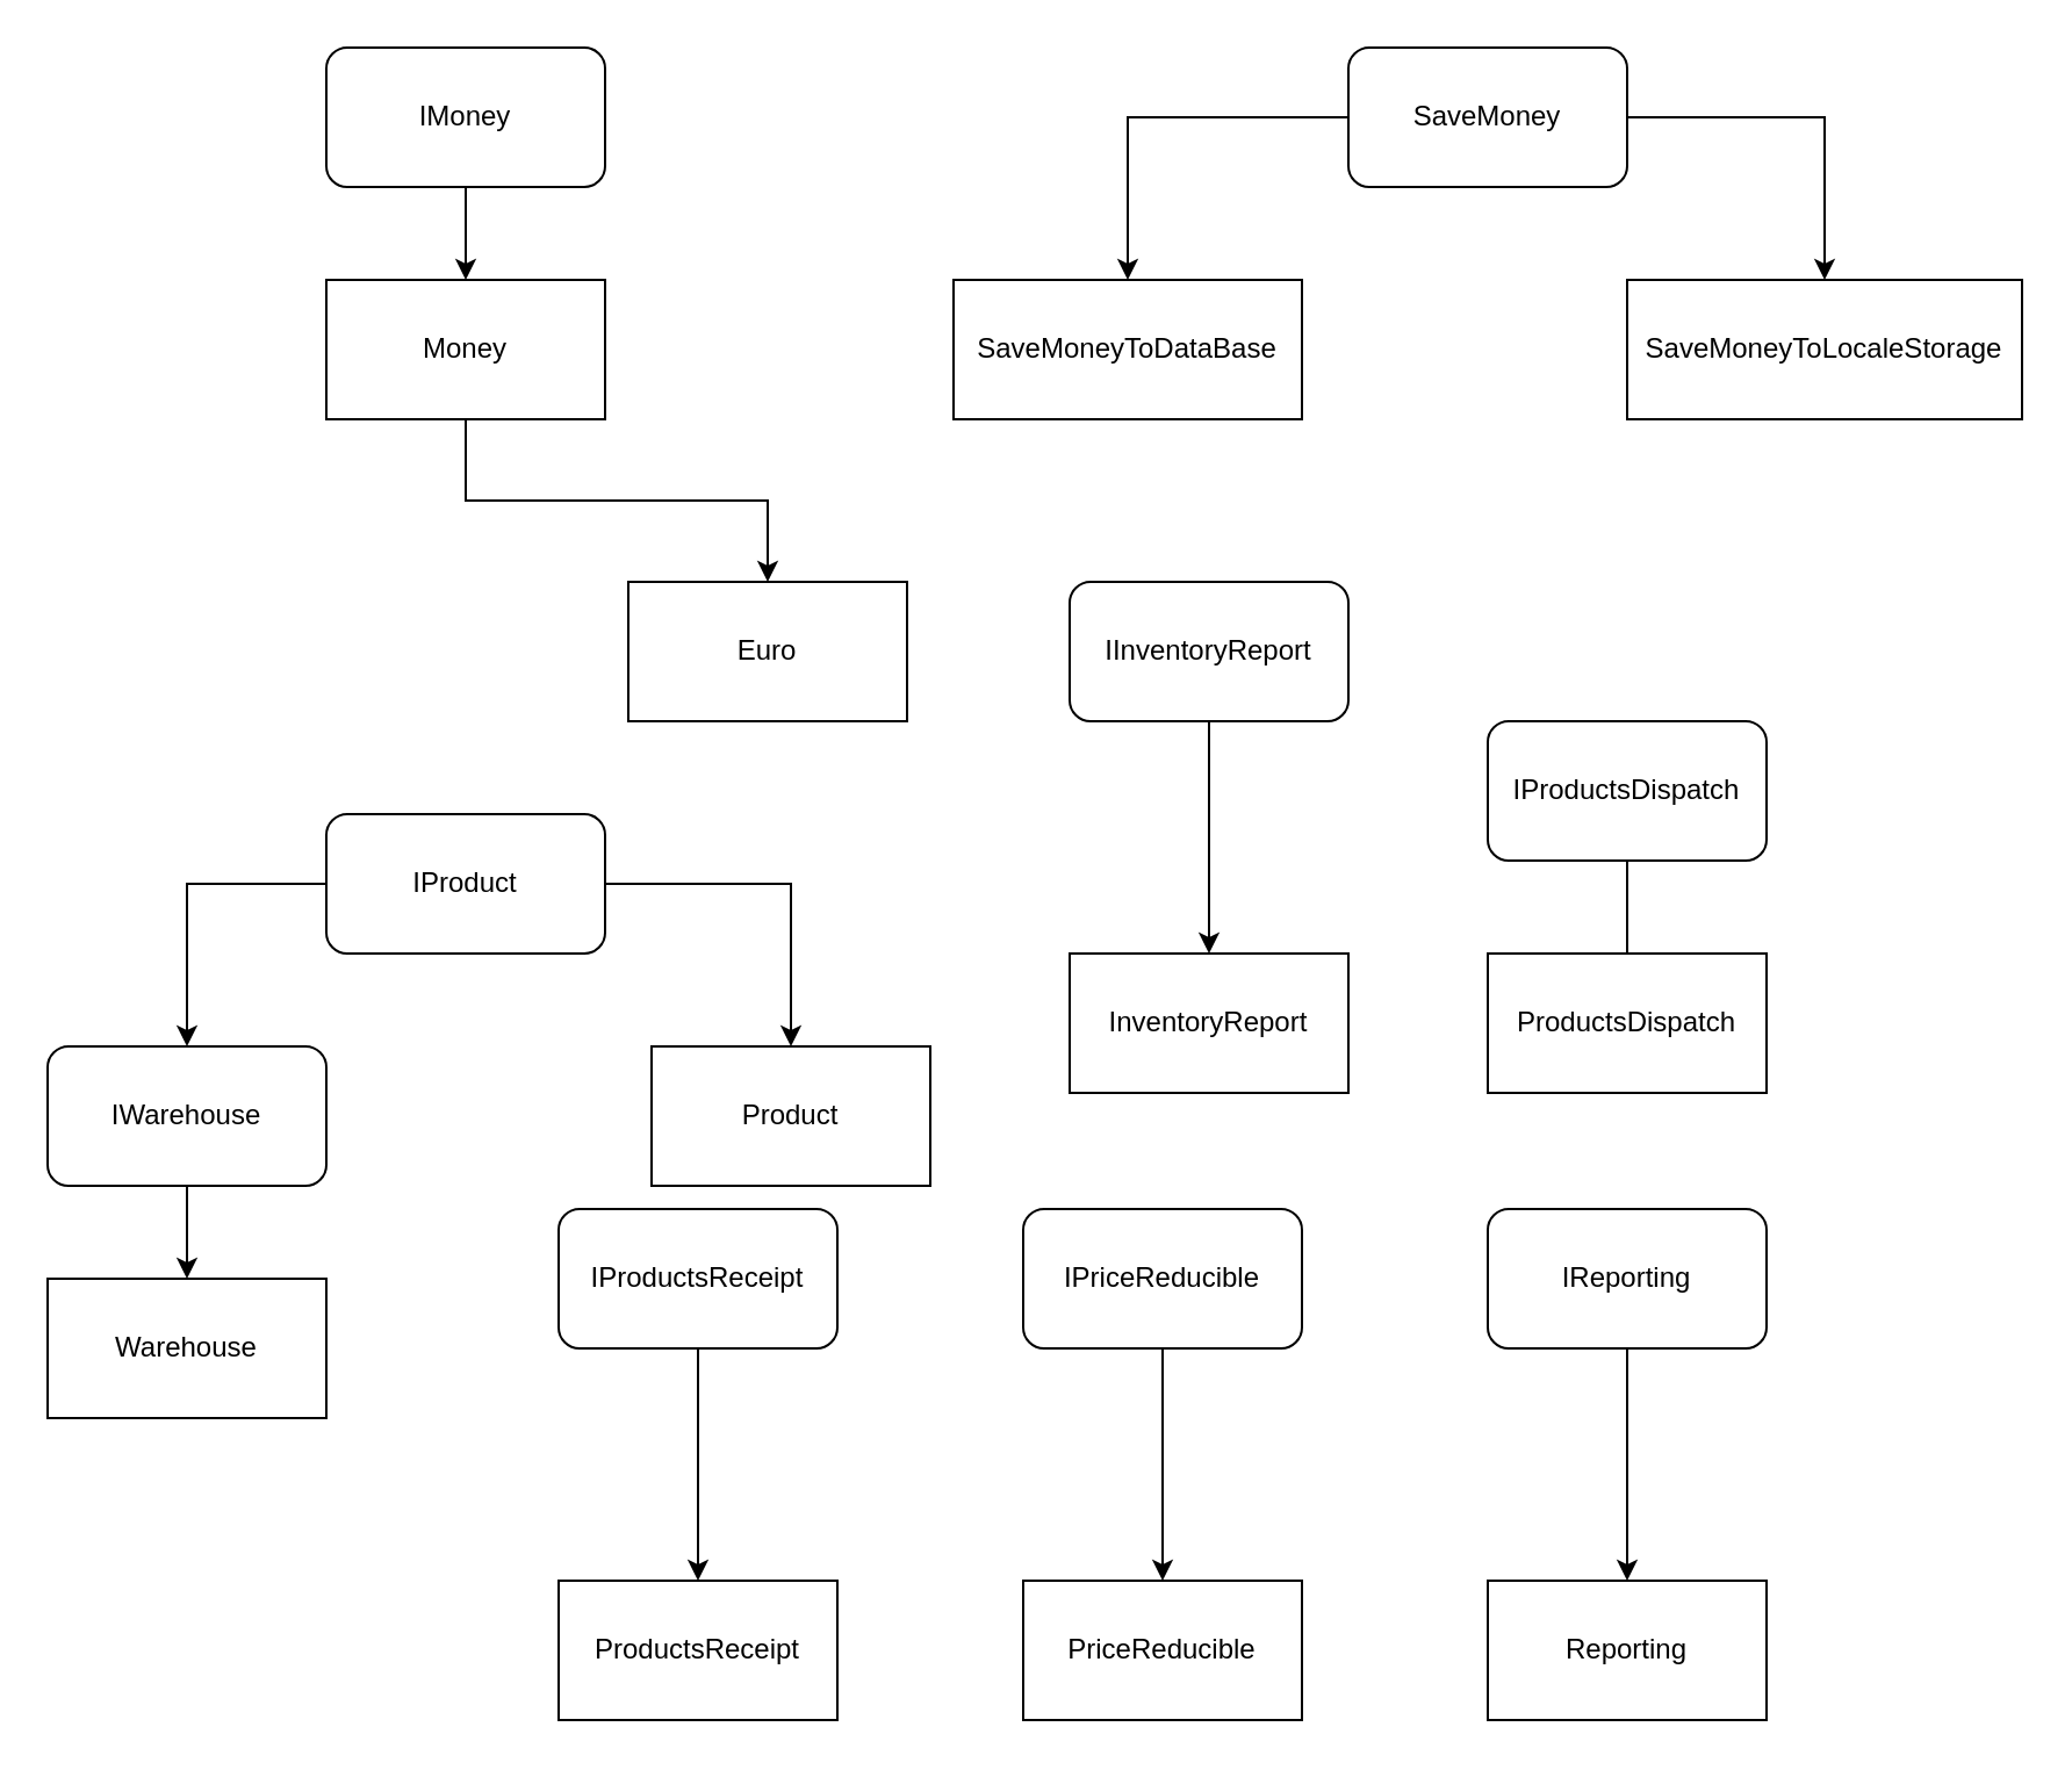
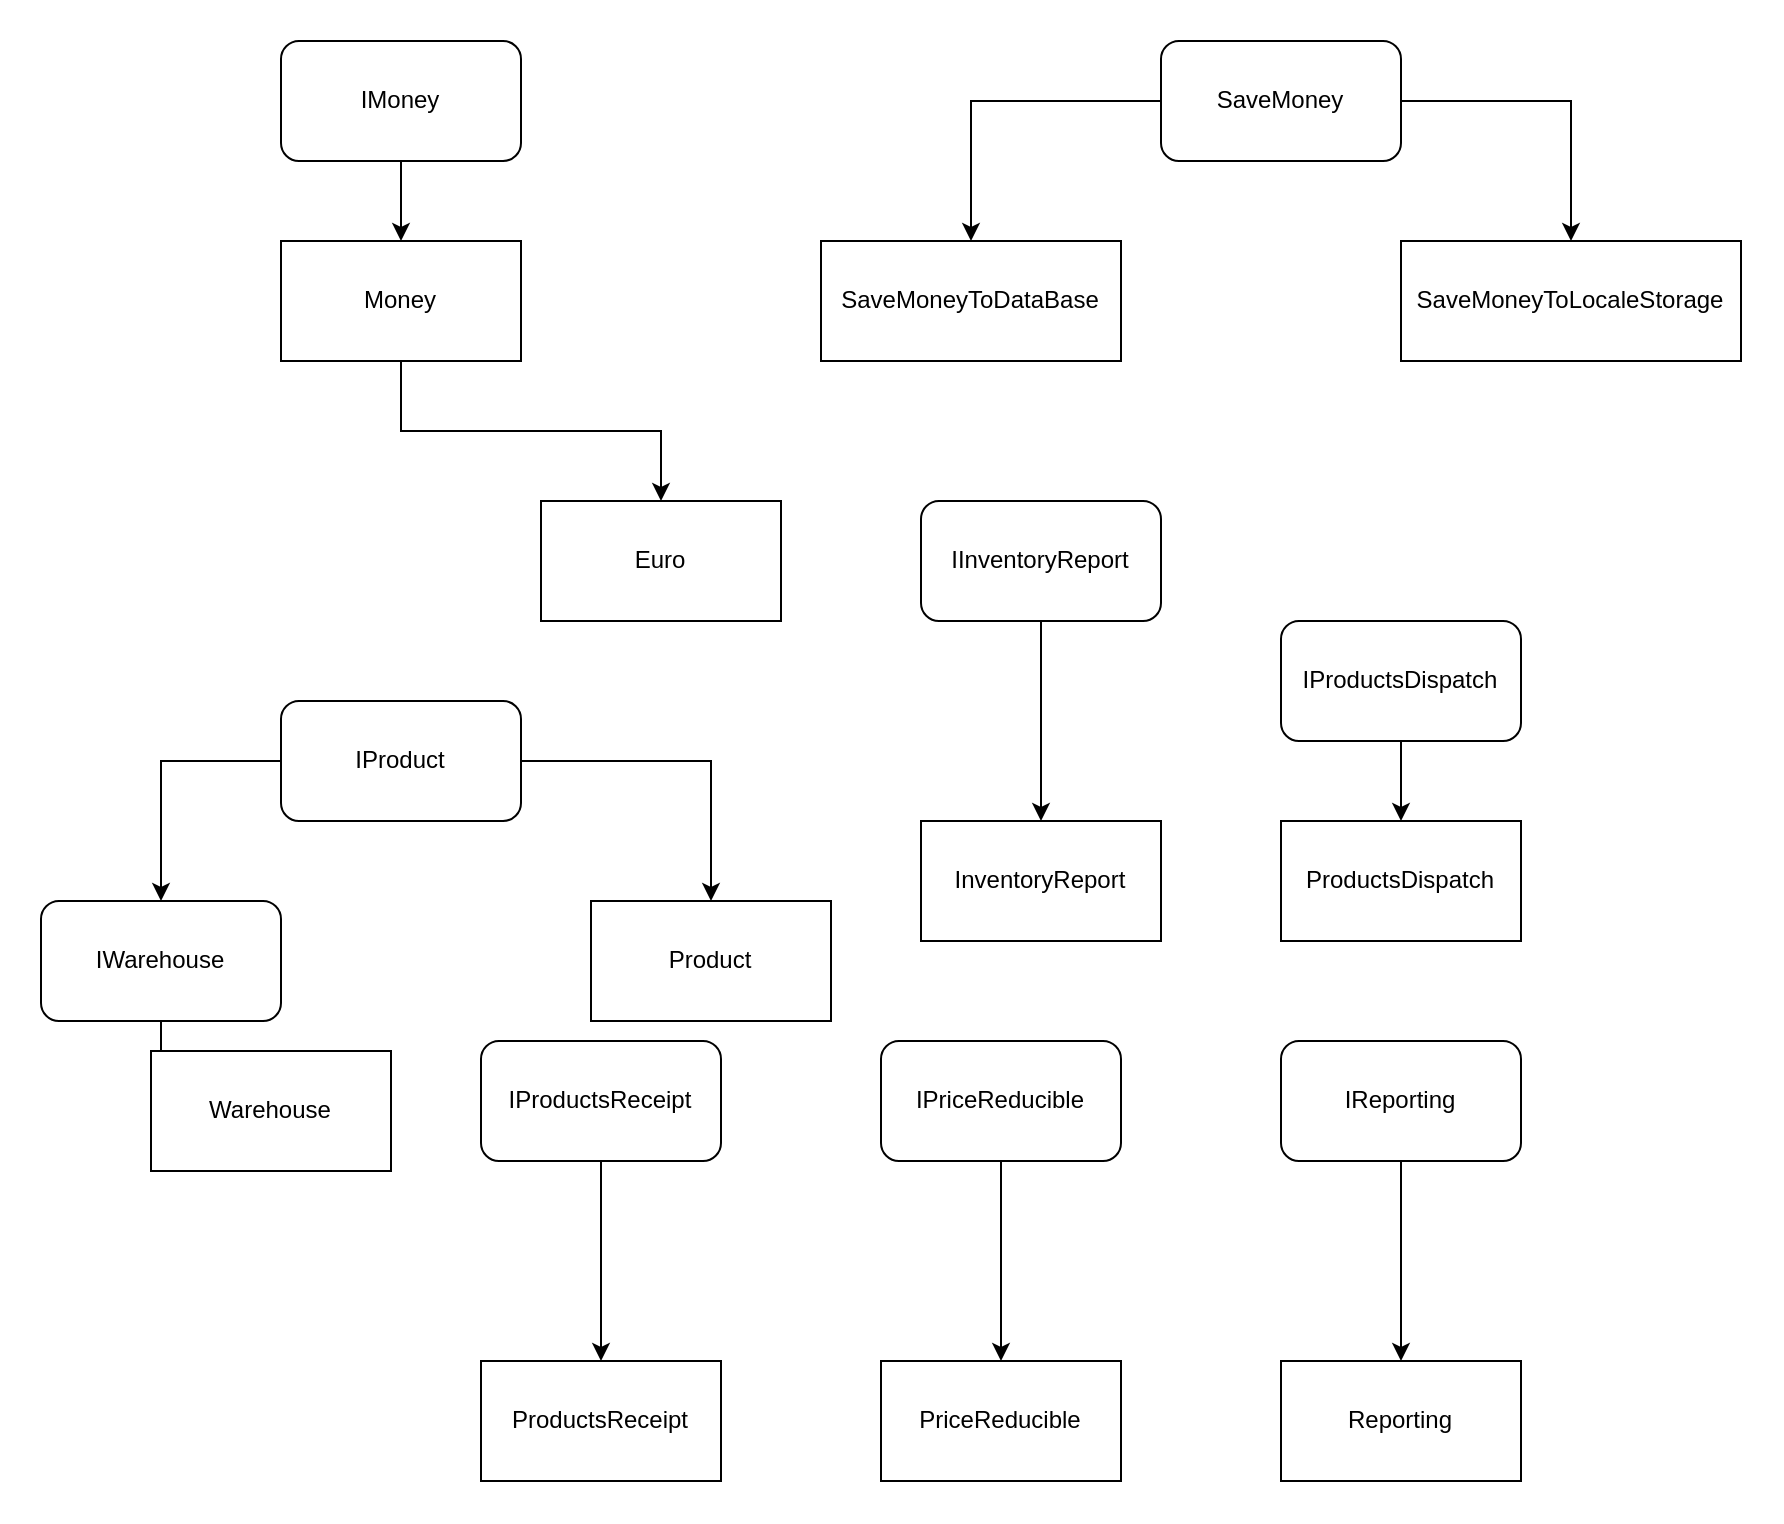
- <mxCell id="23" style="edgeStyle=orthogonalEdgeStyle;rounded=0;orthogonalLoop=1;jettySize=auto;html=1;exitX=0.5;exitY=1;exitDx=0;exitDy=0;entryX=0.5;entryY=0;entryDx=0;entryDy=0;endArrow=none;" edge="1" parent="1" source="24" target="22"><mxGeometry relative="1" as="geometry" /></mxCell>
+ <mxCell id="23" style="edgeStyle=orthogonalEdgeStyle;rounded=0;orthogonalLoop=1;jettySize=auto;html=1;exitX=0.5;exitY=1;exitDx=0;exitDy=0;entryX=0.5;entryY=0;entryDx=0;entryDy=0;" edge="1" parent="1" source="24" target="22"><mxGeometry relative="1" as="geometry" /></mxCell>
- <mxCell id="15" value="Product" style="rounded=0;whiteSpace=wrap;html=1;" vertex="1" parent="1"><mxGeometry x="280" y="450" width="120" height="60" as="geometry" /></mxCell>
+ <mxCell id="15" value="Product" style="rounded=0;whiteSpace=wrap;html=1;" vertex="1" parent="1"><mxGeometry x="295" y="450" width="120" height="60" as="geometry" /></mxCell>
- <mxCell id="18" value="Warehouse" style="rounded=0;whiteSpace=wrap;html=1;" vertex="1" parent="1"><mxGeometry x="20" y="550" width="120" height="60" as="geometry" /></mxCell>
+ <mxCell id="18" value="Warehouse" style="rounded=0;whiteSpace=wrap;html=1;" vertex="1" parent="1"><mxGeometry x="75" y="525" width="120" height="60" as="geometry" /></mxCell>
